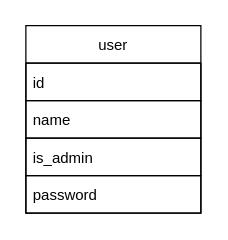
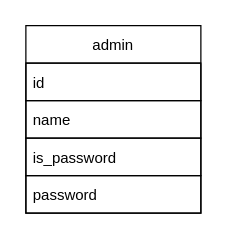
- <mxCell id="2" value="user" style="swimlane;fontStyle=0;childLayout=stackLayout;horizontal=1;startSize=30;horizontalStack=0;resizeParent=1;resizeParentMax=0;resizeLast=0;collapsible=1;marginBottom=0;strokeColor=default;" vertex="1" parent="1"><mxGeometry x="20" y="20" width="140" height="150" as="geometry" /></mxCell>
+ <mxCell id="2" value="admin" style="swimlane;fontStyle=0;childLayout=stackLayout;horizontal=1;startSize=30;horizontalStack=0;resizeParent=1;resizeParentMax=0;resizeLast=0;collapsible=1;marginBottom=0;strokeColor=default;" vertex="1" parent="1"><mxGeometry x="20" y="20" width="140" height="150" as="geometry" /></mxCell>
- <mxCell id="5" value="is_admin" style="text;strokeColor=default;fillColor=none;align=left;verticalAlign=middle;spacingLeft=4;spacingRight=4;overflow=hidden;points=[[0,0.5],[1,0.5]];portConstraint=eastwest;rotatable=0;" vertex="1" parent="2"><mxGeometry y="90" width="140" height="30" as="geometry" /></mxCell>
+ <mxCell id="5" value="is_password" style="text;strokeColor=default;fillColor=none;align=left;verticalAlign=middle;spacingLeft=4;spacingRight=4;overflow=hidden;points=[[0,0.5],[1,0.5]];portConstraint=eastwest;rotatable=0;" vertex="1" parent="2"><mxGeometry y="90" width="140" height="30" as="geometry" /></mxCell>
